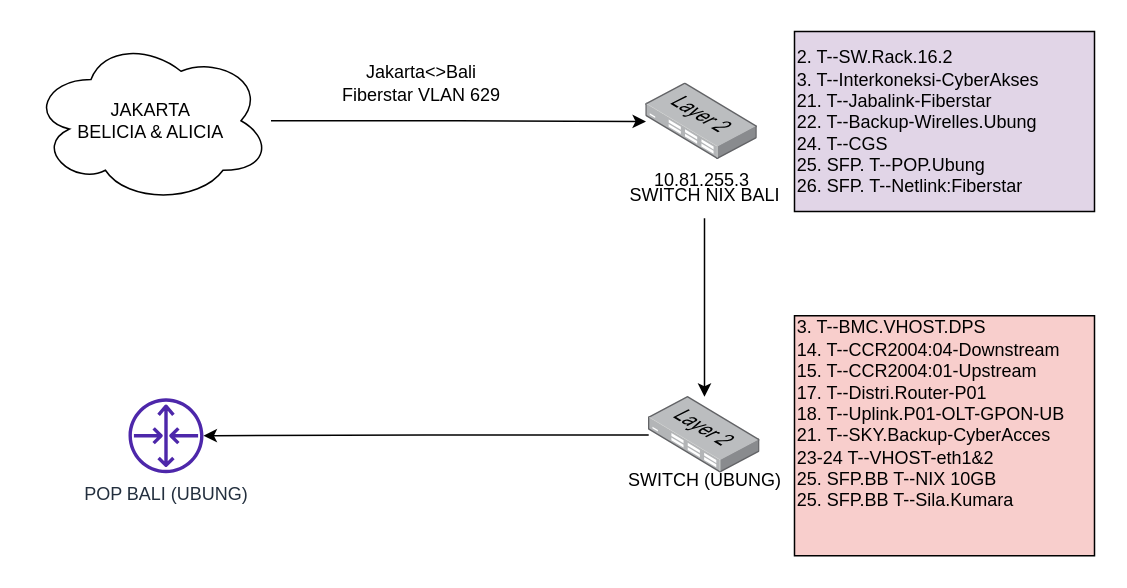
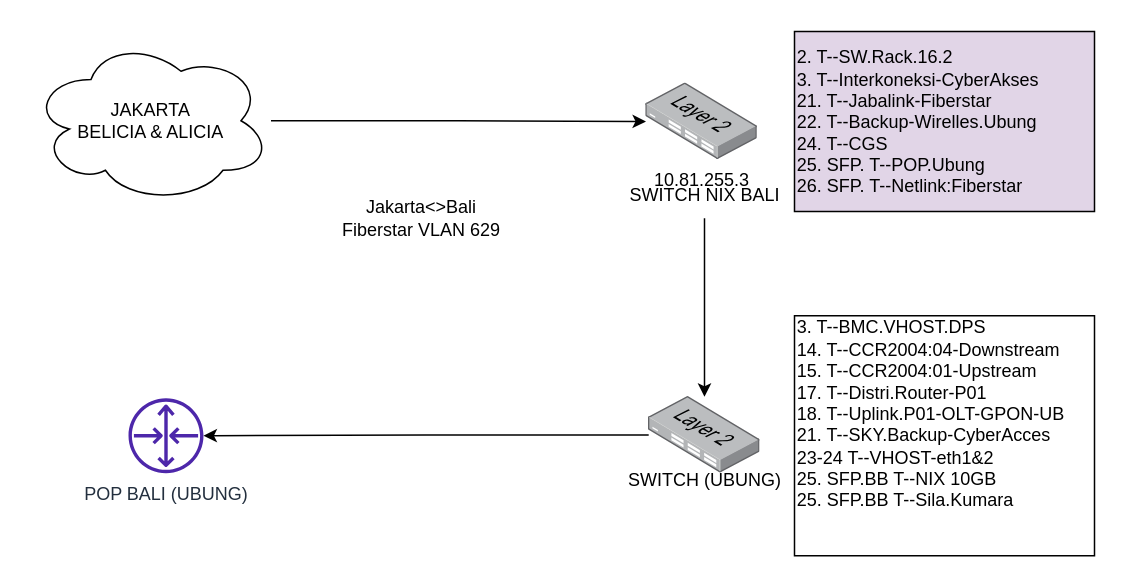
- <mxCell id="8" value="Jakarta&amp;lt;&amp;gt;Bali &lt;br&gt;Fiberstar VLAN 629" style="text;html=1;align=center;verticalAlign=middle;resizable=0;points=[];autosize=1;strokeColor=none;fillColor=none;" vertex="1" parent="1"><mxGeometry x="215" y="35" width="130" height="40" as="geometry" /></mxCell>
+ <mxCell id="8" value="Jakarta&amp;lt;&amp;gt;Bali &lt;br&gt;Fiberstar VLAN 629" style="text;html=1;align=center;verticalAlign=middle;resizable=0;points=[];autosize=1;strokeColor=none;fillColor=none;" vertex="1" parent="1"><mxGeometry x="215" y="125" width="130" height="40" as="geometry" /></mxCell>
- <mxCell id="13" value="&lt;div align=&quot;left&quot;&gt;3. T--BMC.VHOST.DPS&lt;/div&gt;&lt;div align=&quot;left&quot;&gt;14. T--CCR2004:04-Downstream&lt;/div&gt;&lt;div align=&quot;left&quot;&gt;15. T--CCR2004:01-Upstream&lt;/div&gt;&lt;div align=&quot;left&quot;&gt;17. T--Distri.Router-P01&lt;/div&gt;&lt;div align=&quot;left&quot;&gt;18. T--Uplink.P01-OLT-GPON-UB&lt;/div&gt;&lt;div align=&quot;left&quot;&gt;21. T--SKY.Backup-CyberAcces&lt;/div&gt;&lt;div align=&quot;left&quot;&gt;23-24 T--VHOST-eth1&amp;amp;2&lt;/div&gt;&lt;div align=&quot;left&quot;&gt;25. SFP.BB T--NIX 10GB&lt;/div&gt;&lt;div align=&quot;left&quot;&gt;25. SFP.BB T--Sila.Kumara&lt;br&gt;&lt;/div&gt;&lt;div align=&quot;left&quot;&gt;&lt;br&gt;&lt;/div&gt;&lt;div align=&quot;left&quot;&gt;&lt;br&gt;&lt;/div&gt;" style="whiteSpace=wrap;html=1;align=left;fillColor=#f8cecc;" vertex="1" parent="1"><mxGeometry x="529" y="210" width="200" height="160" as="geometry" /></mxCell>
+ <mxCell id="13" value="&lt;div align=&quot;left&quot;&gt;3. T--BMC.VHOST.DPS&lt;/div&gt;&lt;div align=&quot;left&quot;&gt;14. T--CCR2004:04-Downstream&lt;/div&gt;&lt;div align=&quot;left&quot;&gt;15. T--CCR2004:01-Upstream&lt;/div&gt;&lt;div align=&quot;left&quot;&gt;17. T--Distri.Router-P01&lt;/div&gt;&lt;div align=&quot;left&quot;&gt;18. T--Uplink.P01-OLT-GPON-UB&lt;/div&gt;&lt;div align=&quot;left&quot;&gt;21. T--SKY.Backup-CyberAcces&lt;/div&gt;&lt;div align=&quot;left&quot;&gt;23-24 T--VHOST-eth1&amp;amp;2&lt;/div&gt;&lt;div align=&quot;left&quot;&gt;25. SFP.BB T--NIX 10GB&lt;/div&gt;&lt;div align=&quot;left&quot;&gt;25. SFP.BB T--Sila.Kumara&lt;br&gt;&lt;/div&gt;&lt;div align=&quot;left&quot;&gt;&lt;br&gt;&lt;/div&gt;&lt;div align=&quot;left&quot;&gt;&lt;br&gt;&lt;/div&gt;" style="whiteSpace=wrap;html=1;align=left;" vertex="1" parent="1"><mxGeometry x="529" y="210" width="200" height="160" as="geometry" /></mxCell>
